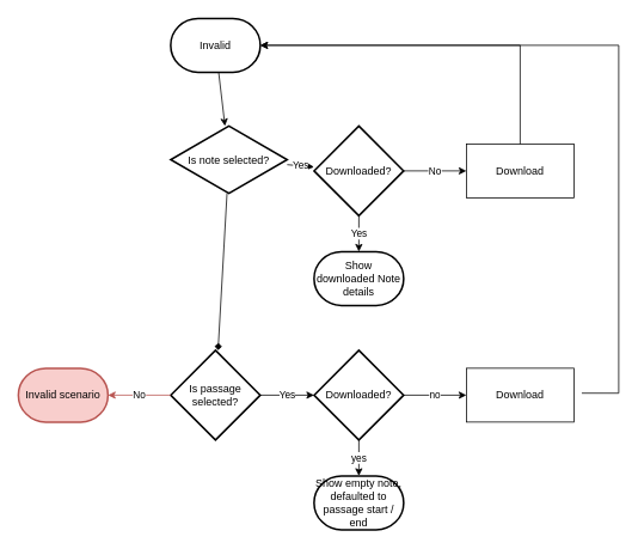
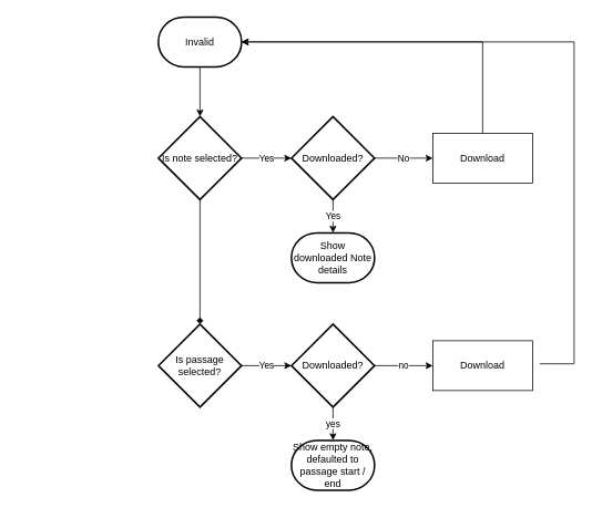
- <mxCell id="3" value="Is note selected?" style="strokeWidth=2;html=1;shape=mxgraph.flowchart.decision;whiteSpace=wrap;" vertex="1" parent="1"><mxGeometry x="190" y="140" width="130" height="75" as="geometry" /></mxCell>
+ <mxCell id="3" value="Is note selected?" style="strokeWidth=2;html=1;shape=mxgraph.flowchart.decision;whiteSpace=wrap;" vertex="1" parent="1"><mxGeometry x="190" y="140" width="100" height="100" as="geometry" /></mxCell>
- <mxCell id="14" value="Invalid scenario" style="strokeWidth=2;html=1;shape=mxgraph.flowchart.terminator;whiteSpace=wrap;fillColor=#f8cecc;strokeColor=#b85450;" vertex="1" parent="1"><mxGeometry x="20" y="410" width="100" height="60" as="geometry" /></mxCell>
- <mxCell id="15" value="No" style="endArrow=classic;html=1;rounded=0;fillColor=#f8cecc;strokeColor=#b85450;" edge="1" parent="1" source="12" target="14"><mxGeometry width="50" height="50" relative="1" as="geometry"><mxPoint x="60" y="360" as="sourcePoint" /><mxPoint x="110" y="310" as="targetPoint" /></mxGeometry></mxCell>
